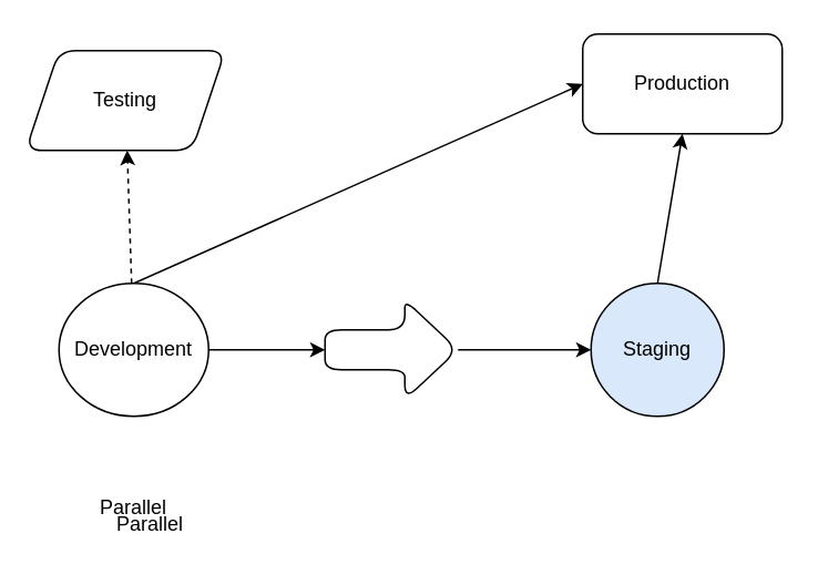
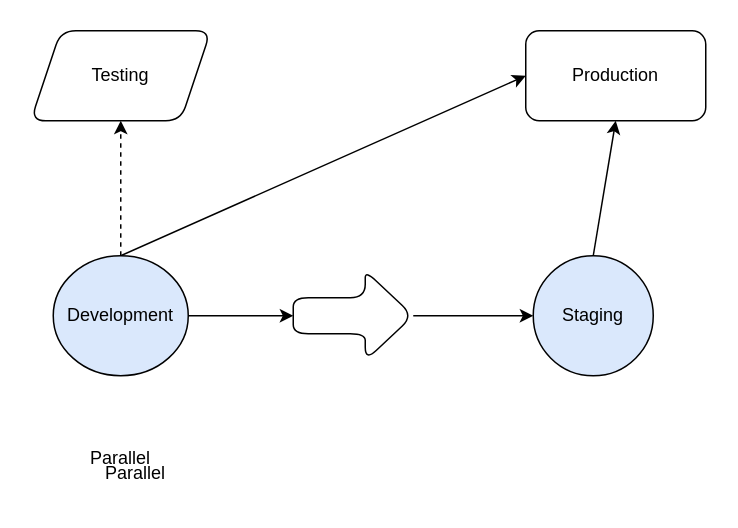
- <mxCell id="12" value="Testing" style="shape=parallelogram;perimeter=parallelogramPerimeter;whiteSpace=wrap;html=1;fixedSize=1;rounded=1;" vertex="1" parent="1"><mxGeometry x="15" y="30" width="120" height="60" as="geometry" /></mxCell>
+ <mxCell id="12" value="Testing" style="shape=parallelogram;perimeter=parallelogramPerimeter;whiteSpace=wrap;html=1;fixedSize=1;rounded=1;" vertex="1" parent="1"><mxGeometry x="20" y="20" width="120" height="60" as="geometry" /></mxCell>
- <mxCell id="7" value="Development" style="ellipse;whiteSpace=wrap;html=1;rounded=1;" vertex="1" parent="1"><mxGeometry x="35" y="170" width="90" height="80" as="geometry" /></mxCell>
+ <mxCell id="7" value="Development" style="ellipse;whiteSpace=wrap;html=1;rounded=1;fillColor=#dae8fc;" vertex="1" parent="1"><mxGeometry x="35" y="170" width="90" height="80" as="geometry" /></mxCell>
